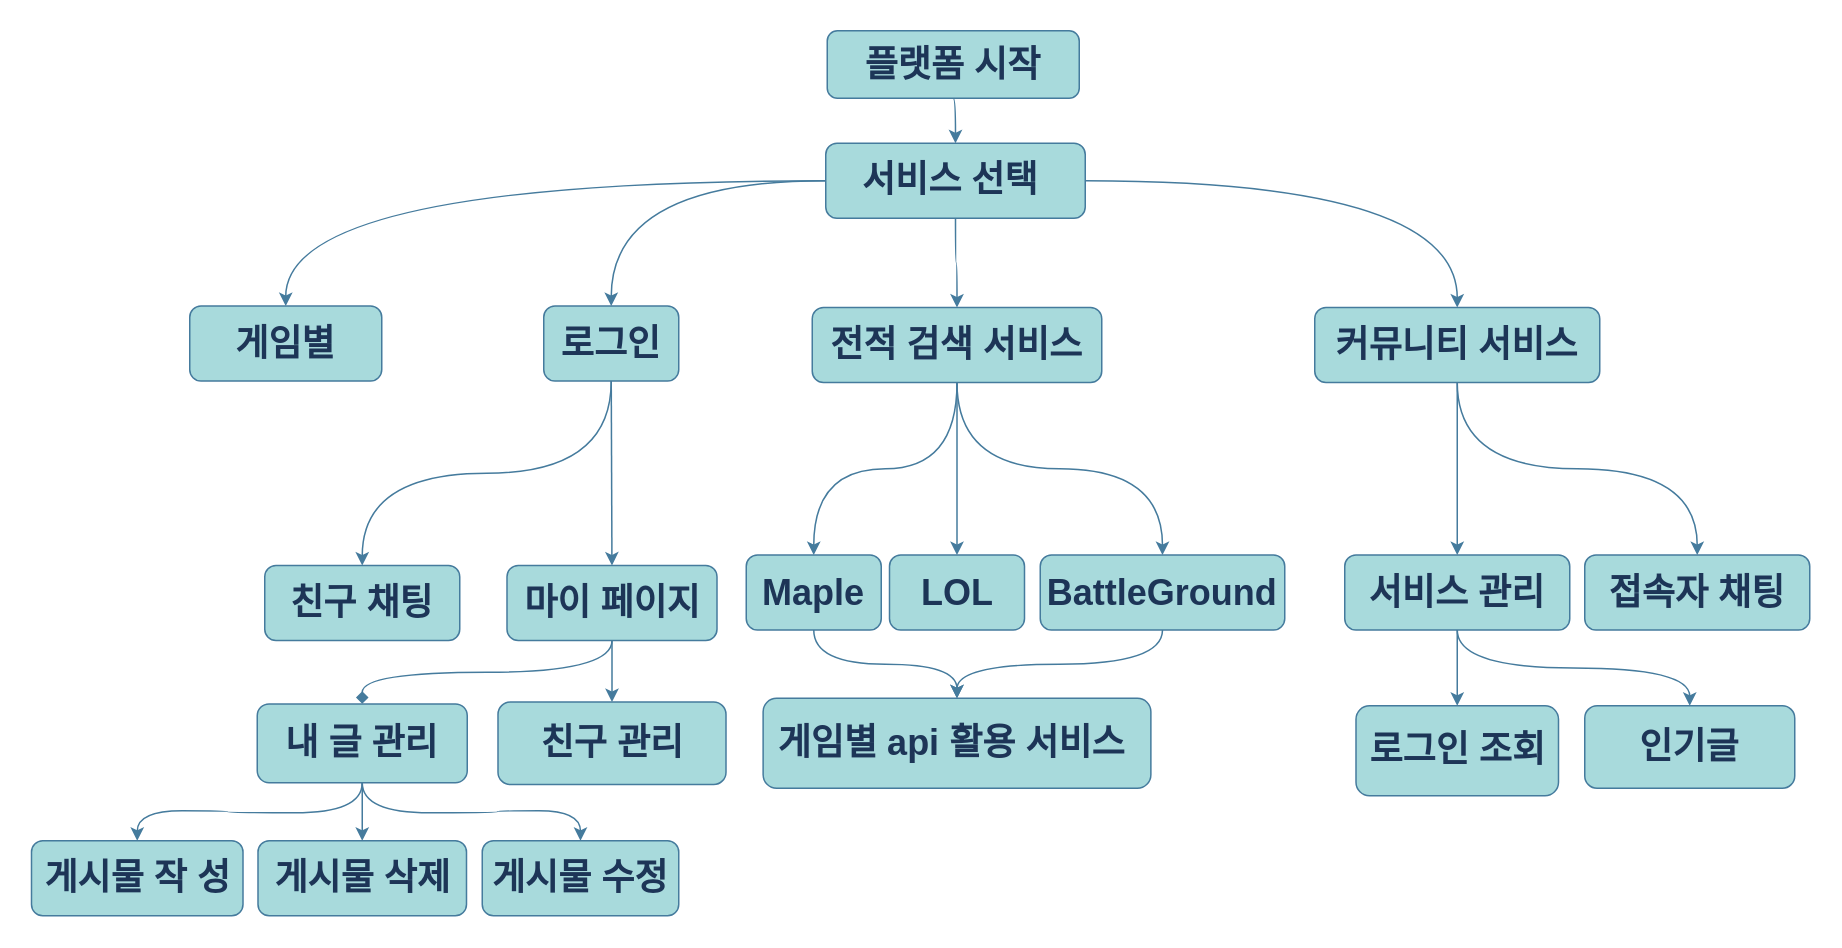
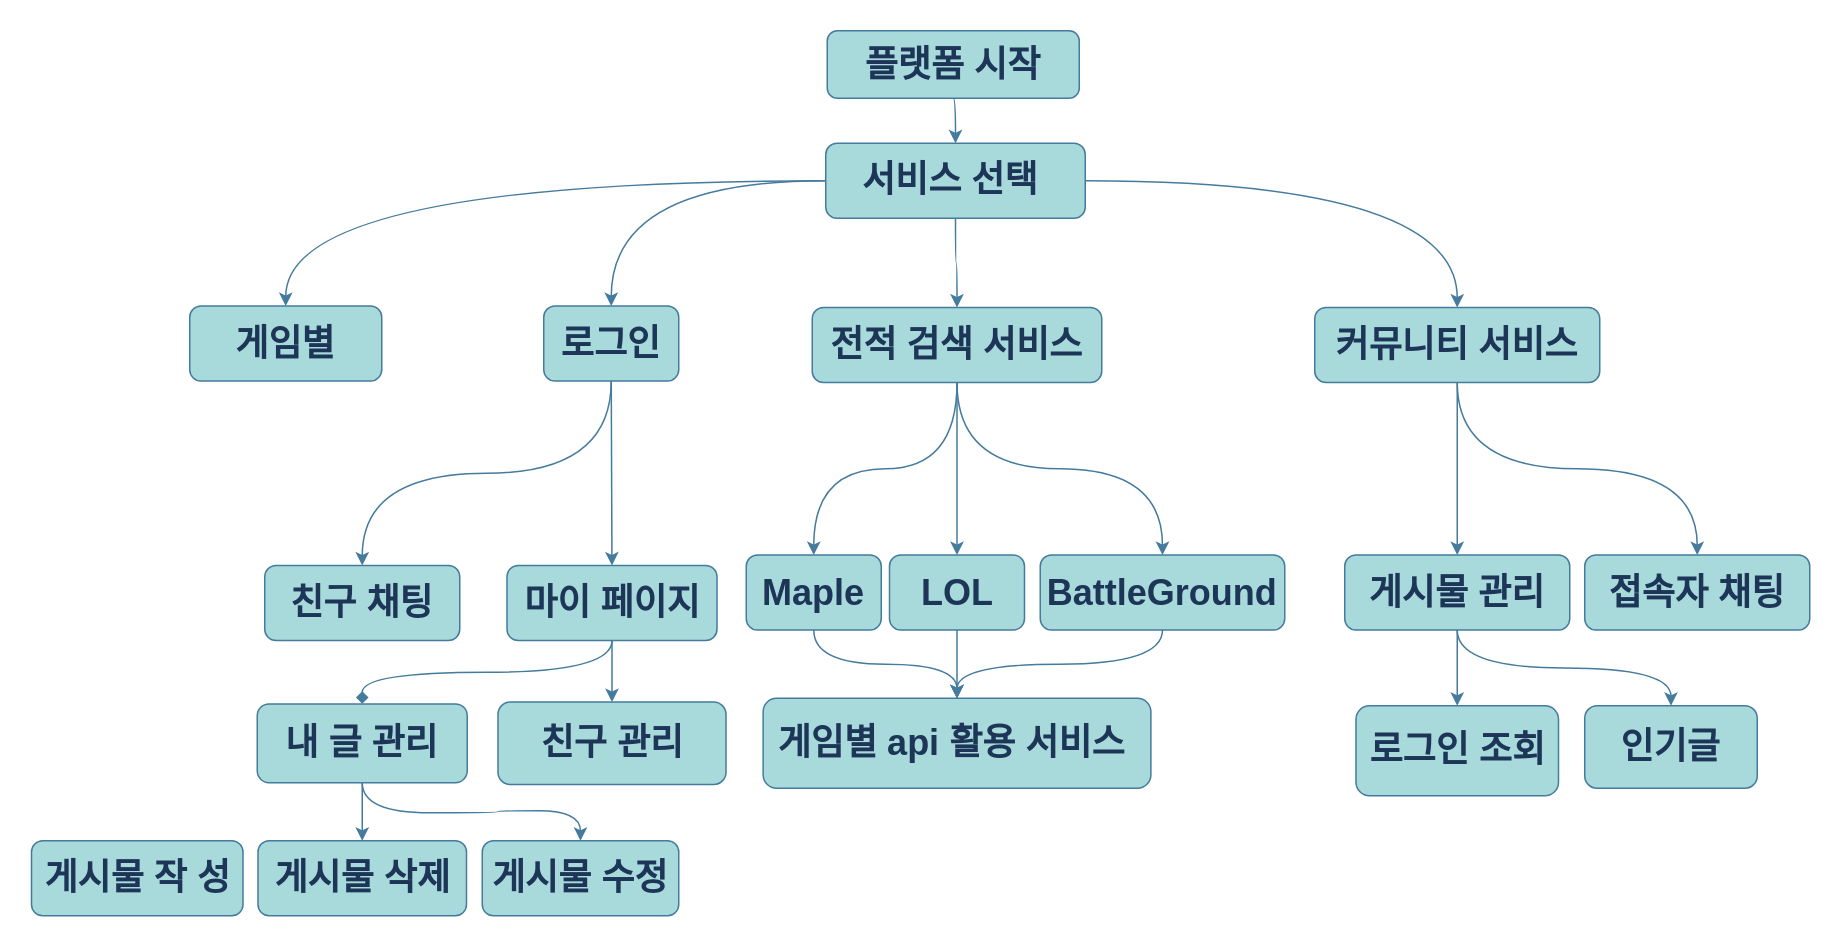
- <mxCell id="37" value="&lt;b&gt;&lt;font style=&quot;font-size: 24px&quot;&gt;서비스 관리&lt;/font&gt;&lt;/b&gt;" style="whiteSpace=wrap;html=1;fillColor=#A8DADC;strokeColor=#457B9D;fontColor=#1D3557;rounded=1;" parent="1" vertex="1"><mxGeometry x="896" y="369.5" width="150" height="50" as="geometry" /></mxCell>
+ <mxCell id="37" value="&lt;b&gt;&lt;font style=&quot;font-size: 24px&quot;&gt;게시물 관리&lt;/font&gt;&lt;/b&gt;" style="whiteSpace=wrap;html=1;fillColor=#A8DADC;strokeColor=#457B9D;fontColor=#1D3557;rounded=1;" parent="1" vertex="1"><mxGeometry x="896" y="369.5" width="150" height="50" as="geometry" /></mxCell>
+ <mxCell id="32" style="edgeStyle=orthogonalEdgeStyle;curved=1;rounded=1;orthogonalLoop=1;jettySize=auto;html=1;entryX=0.5;entryY=0;entryDx=0;entryDy=0;fontColor=#1D3557;strokeColor=#457B9D;fillColor=#A8DADC;" parent="1" source="33" target="44" edge="1"><mxGeometry relative="1" as="geometry" /></mxCell>
- <mxCell id="34" value="&lt;b&gt;&lt;font style=&quot;font-size: 24px&quot;&gt;인기글&lt;/font&gt;&lt;/b&gt;" style="whiteSpace=wrap;html=1;fillColor=#A8DADC;strokeColor=#457B9D;fontColor=#1D3557;rounded=1;" parent="1" vertex="1"><mxGeometry x="1056" y="470" width="140" height="55" as="geometry" /></mxCell>
+ <mxCell id="34" value="&lt;b&gt;&lt;font style=&quot;font-size: 24px&quot;&gt;인기글&lt;/font&gt;&lt;/b&gt;" style="whiteSpace=wrap;html=1;fillColor=#A8DADC;strokeColor=#457B9D;fontColor=#1D3557;rounded=1;" parent="1" vertex="1"><mxGeometry x="1056" y="470" width="115" height="55" as="geometry" /></mxCell>
- <mxCell id="19" style="edgeStyle=orthogonalEdgeStyle;orthogonalLoop=1;jettySize=auto;html=1;exitX=0.5;exitY=1;exitDx=0;exitDy=0;entryX=0.5;entryY=0;entryDx=0;entryDy=0;strokeColor=#457B9D;fontColor=#1D3557;labelBackgroundColor=#F1FAEE;curved=1;" parent="1" source="20" target="41" edge="1"><mxGeometry relative="1" as="geometry" /></mxCell>
